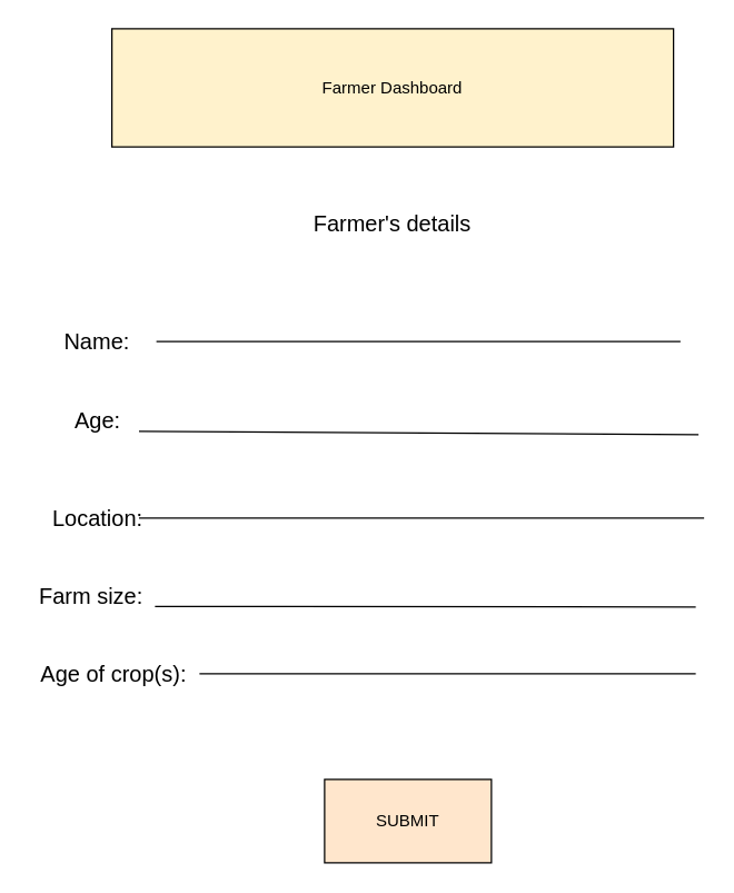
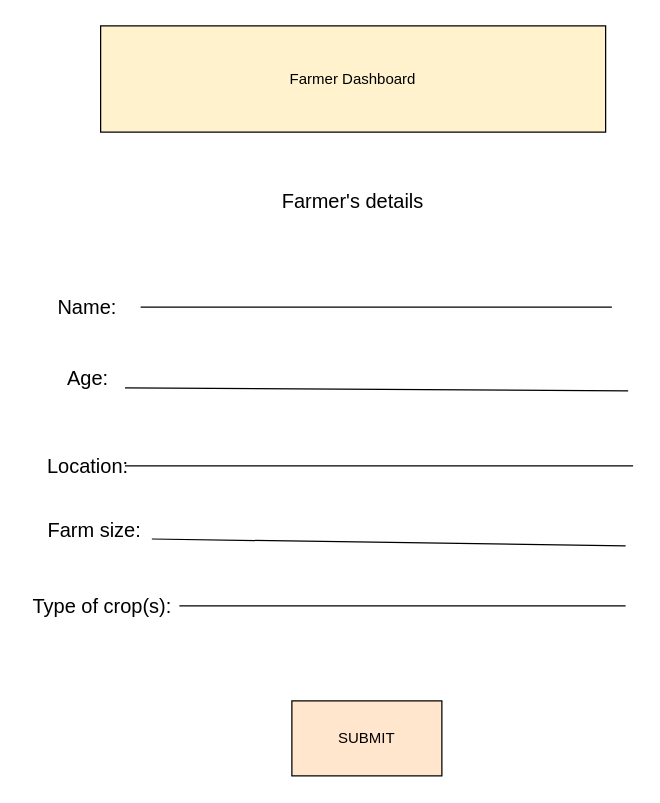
- <mxCell id="8" value="Farm size:&amp;nbsp;" style="text;html=1;align=center;verticalAlign=middle;whiteSpace=wrap;rounded=0;fontSize=16;" vertex="1" parent="1"><mxGeometry x="24" y="413" width="87" height="30" as="geometry" /></mxCell>
+ <mxCell id="8" value="Farm size:&amp;nbsp;" style="text;html=1;align=center;verticalAlign=middle;whiteSpace=wrap;rounded=0;fontSize=16;" vertex="1" parent="1"><mxGeometry x="34" y="408" width="87" height="30" as="geometry" /></mxCell>
- <mxCell id="9" value="Age of crop(s):" style="text;html=1;align=center;verticalAlign=middle;whiteSpace=wrap;rounded=0;fontSize=16;" vertex="1" parent="1"><mxGeometry x="20" y="469" width="123" height="30" as="geometry" /></mxCell>
+ <mxCell id="9" value="Type of crop(s):" style="text;html=1;align=center;verticalAlign=middle;whiteSpace=wrap;rounded=0;fontSize=16;" vertex="1" parent="1"><mxGeometry x="20" y="469" width="123" height="30" as="geometry" /></mxCell>
